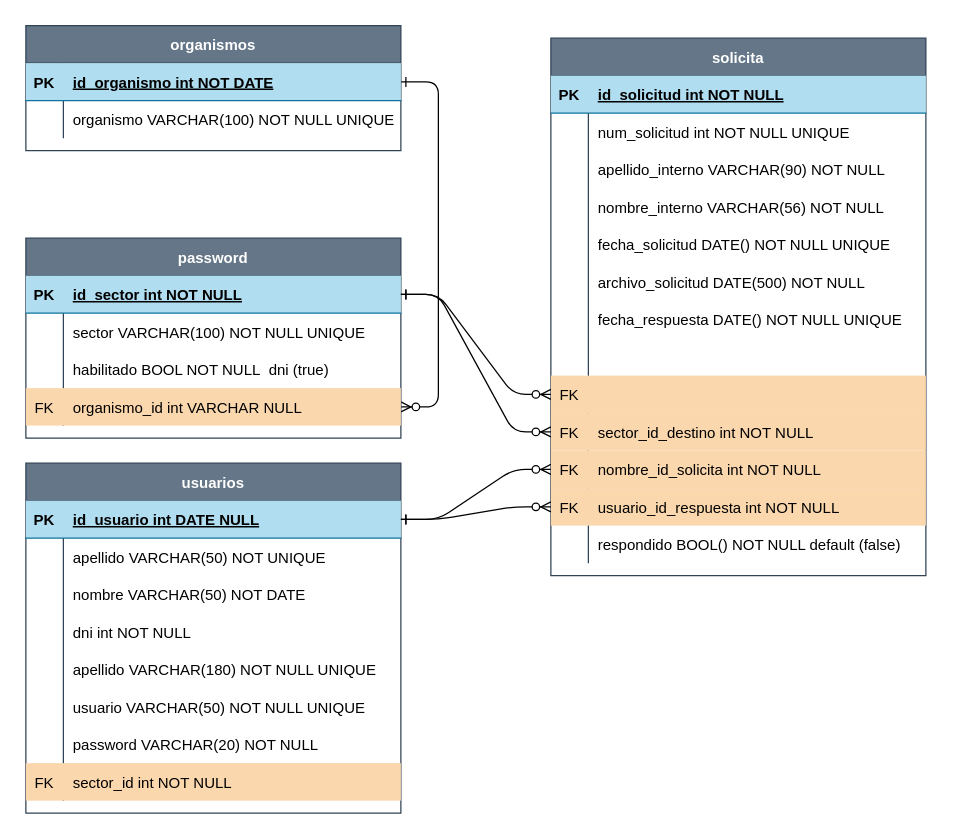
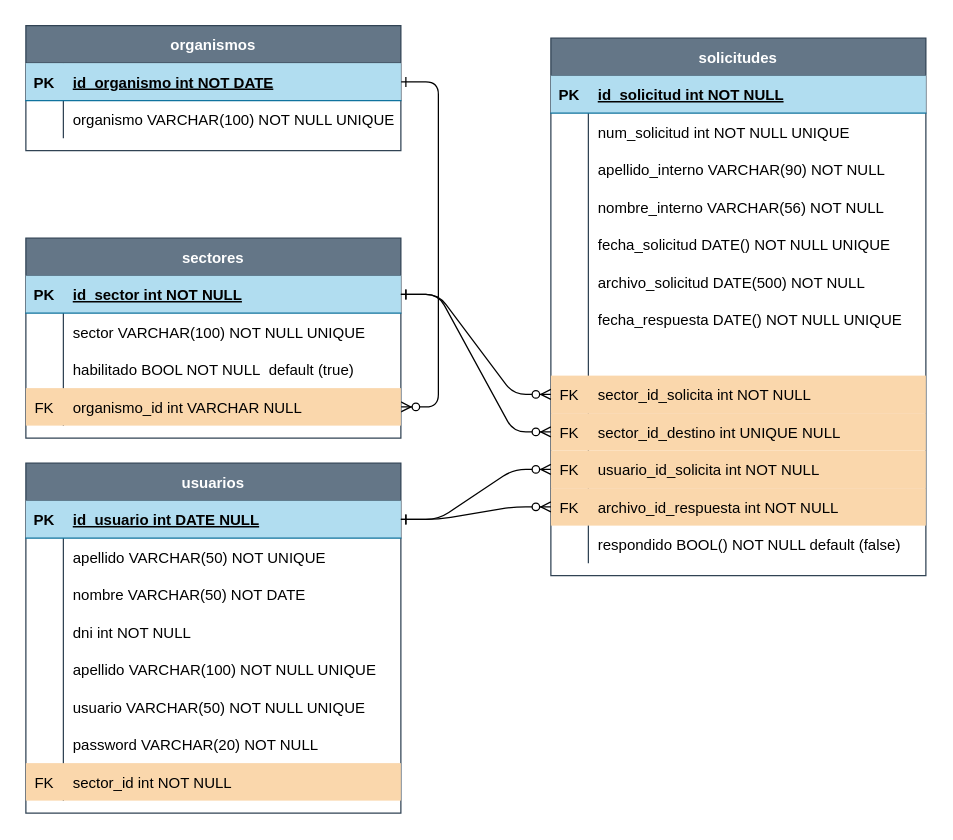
- <mxCell id="23" value="solicita" style="shape=table;startSize=30;container=1;collapsible=1;childLayout=tableLayout;fixedRows=1;rowLines=0;fontStyle=1;align=center;resizeLast=1;fillColor=#647687;strokeColor=#314354;fontColor=#ffffff;" parent="1" vertex="1"><mxGeometry x="440" y="30" width="300" height="430" as="geometry" /></mxCell>
+ <mxCell id="23" value="solicitudes" style="shape=table;startSize=30;container=1;collapsible=1;childLayout=tableLayout;fixedRows=1;rowLines=0;fontStyle=1;align=center;resizeLast=1;fillColor=#647687;strokeColor=#314354;fontColor=#ffffff;" parent="1" vertex="1"><mxGeometry x="440" y="30" width="300" height="430" as="geometry" /></mxCell>
- <mxCell id="10" value="password" style="shape=table;startSize=30;container=1;collapsible=1;childLayout=tableLayout;fixedRows=1;rowLines=0;fontStyle=1;align=center;resizeLast=1;fillColor=#647687;strokeColor=#314354;fontColor=#ffffff;" parent="1" vertex="1"><mxGeometry x="20" y="190" width="300" height="160" as="geometry" /></mxCell>
+ <mxCell id="10" value="sectores" style="shape=table;startSize=30;container=1;collapsible=1;childLayout=tableLayout;fixedRows=1;rowLines=0;fontStyle=1;align=center;resizeLast=1;fillColor=#647687;strokeColor=#314354;fontColor=#ffffff;" parent="1" vertex="1"><mxGeometry x="20" y="190" width="300" height="160" as="geometry" /></mxCell>
- <mxCell id="19" value="habilitado BOOL NOT NULL  dni (true)" style="shape=partialRectangle;overflow=hidden;connectable=0;fillColor=none;top=0;left=0;bottom=0;right=0;align=left;spacingLeft=6;" vertex="1" parent="17"><mxGeometry x="30" width="270" height="30" as="geometry"><mxRectangle width="270" height="30" as="alternateBounds" /></mxGeometry></mxCell>
+ <mxCell id="19" value="habilitado BOOL NOT NULL  default (true)" style="shape=partialRectangle;overflow=hidden;connectable=0;fillColor=none;top=0;left=0;bottom=0;right=0;align=left;spacingLeft=6;" vertex="1" parent="17"><mxGeometry x="30" width="270" height="30" as="geometry"><mxRectangle width="270" height="30" as="alternateBounds" /></mxGeometry></mxCell>
+ <mxCell id="49" value="sector_id_solicita int NOT NULL" style="shape=partialRectangle;overflow=hidden;connectable=0;fillColor=none;top=0;left=0;bottom=0;right=0;align=left;spacingLeft=6;" parent="47" vertex="1"><mxGeometry x="30" width="270" height="30" as="geometry"><mxRectangle width="270" height="30" as="alternateBounds" /></mxGeometry></mxCell>
- <mxCell id="52" value="sector_id_destino int NOT NULL" style="shape=partialRectangle;overflow=hidden;connectable=0;fillColor=none;top=0;left=0;bottom=0;right=0;align=left;spacingLeft=6;" parent="50" vertex="1"><mxGeometry x="30" width="270" height="30" as="geometry"><mxRectangle width="270" height="30" as="alternateBounds" /></mxGeometry></mxCell>
+ <mxCell id="52" value="sector_id_destino int UNIQUE NULL" style="shape=partialRectangle;overflow=hidden;connectable=0;fillColor=none;top=0;left=0;bottom=0;right=0;align=left;spacingLeft=6;" parent="50" vertex="1"><mxGeometry x="30" width="270" height="30" as="geometry"><mxRectangle width="270" height="30" as="alternateBounds" /></mxGeometry></mxCell>
- <mxCell id="55" value="nombre_id_solicita int NOT NULL" style="shape=partialRectangle;overflow=hidden;connectable=0;fillColor=none;top=0;left=0;bottom=0;right=0;align=left;spacingLeft=6;" vertex="1" parent="53"><mxGeometry x="30" width="270" height="30" as="geometry"><mxRectangle width="270" height="30" as="alternateBounds" /></mxGeometry></mxCell>
+ <mxCell id="55" value="usuario_id_solicita int NOT NULL" style="shape=partialRectangle;overflow=hidden;connectable=0;fillColor=none;top=0;left=0;bottom=0;right=0;align=left;spacingLeft=6;" vertex="1" parent="53"><mxGeometry x="30" width="270" height="30" as="geometry"><mxRectangle width="270" height="30" as="alternateBounds" /></mxGeometry></mxCell>
- <mxCell id="58" value="usuario_id_respuesta int NOT NULL" style="shape=partialRectangle;overflow=hidden;connectable=0;fillColor=none;top=0;left=0;bottom=0;right=0;align=left;spacingLeft=6;" vertex="1" parent="56"><mxGeometry x="30" width="270" height="30" as="geometry"><mxRectangle width="270" height="30" as="alternateBounds" /></mxGeometry></mxCell>
+ <mxCell id="58" value="archivo_id_respuesta int NOT NULL" style="shape=partialRectangle;overflow=hidden;connectable=0;fillColor=none;top=0;left=0;bottom=0;right=0;align=left;spacingLeft=6;" vertex="1" parent="56"><mxGeometry x="30" width="270" height="30" as="geometry"><mxRectangle width="270" height="30" as="alternateBounds" /></mxGeometry></mxCell>
- <mxCell id="79" value="apellido VARCHAR(180) NOT NULL UNIQUE" style="shape=partialRectangle;overflow=hidden;connectable=0;fillColor=none;top=0;left=0;bottom=0;right=0;align=left;spacingLeft=6;" parent="77" vertex="1"><mxGeometry x="30" width="270" height="30" as="geometry"><mxRectangle width="270" height="30" as="alternateBounds" /></mxGeometry></mxCell>
+ <mxCell id="79" value="apellido VARCHAR(100) NOT NULL UNIQUE" style="shape=partialRectangle;overflow=hidden;connectable=0;fillColor=none;top=0;left=0;bottom=0;right=0;align=left;spacingLeft=6;" parent="77" vertex="1"><mxGeometry x="30" width="270" height="30" as="geometry"><mxRectangle width="270" height="30" as="alternateBounds" /></mxGeometry></mxCell>
